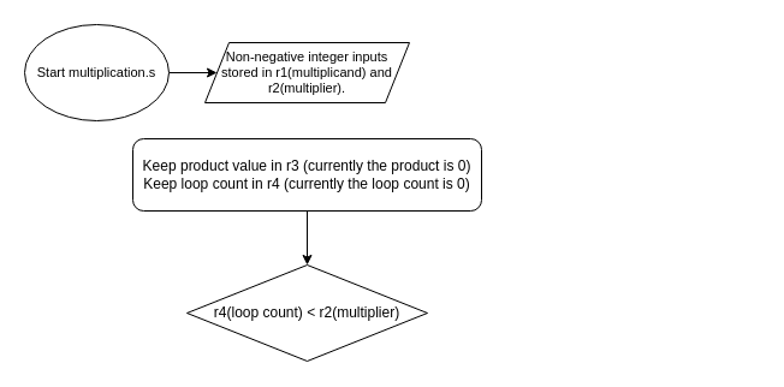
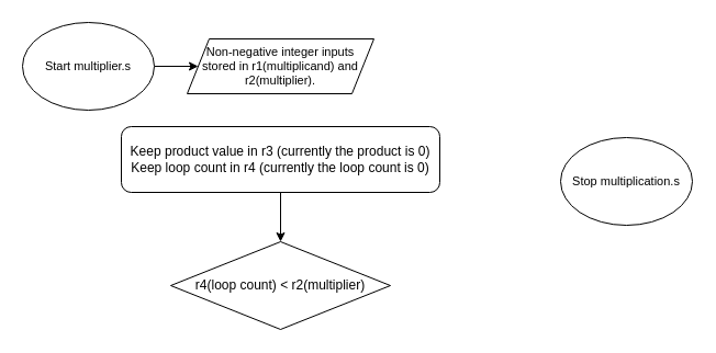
- <mxCell id="3" value="Start multiplication.s" style="ellipse;whiteSpace=wrap;html=1;fontSize=11;" vertex="1" parent="1"><mxGeometry x="20" y="20" width="120" height="80" as="geometry" /></mxCell>
+ <mxCell id="3" value="Start multiplier.s" style="ellipse;whiteSpace=wrap;html=1;fontSize=11;" vertex="1" parent="1"><mxGeometry x="20" y="20" width="120" height="80" as="geometry" /></mxCell>
+ <mxCell id="4" value="Stop multiplication.s" style="ellipse;whiteSpace=wrap;html=1;fontSize=11;" vertex="1" parent="1"><mxGeometry x="510" y="125" width="120" height="80" as="geometry" /></mxCell>
